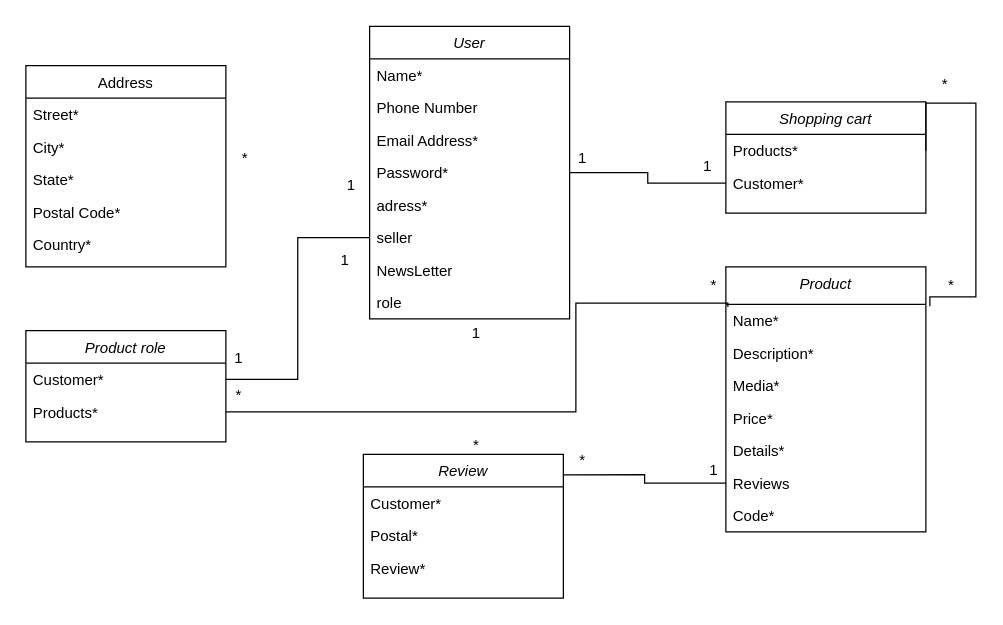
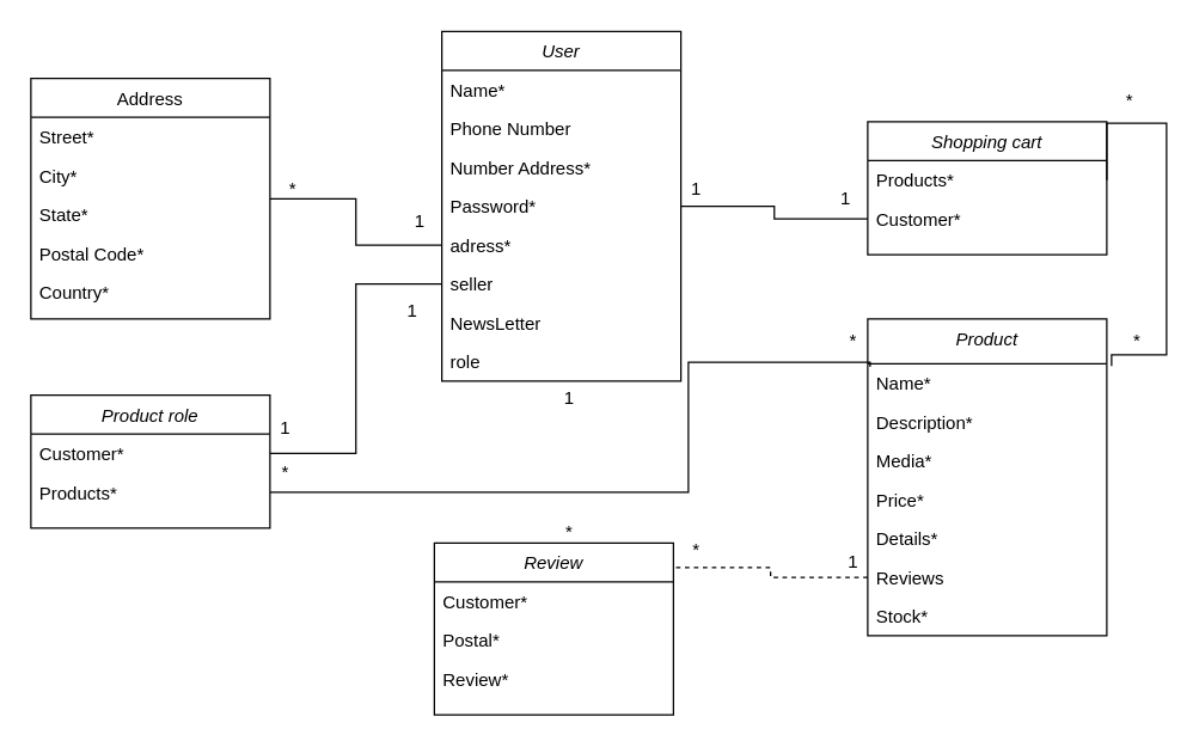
- <mxCell id="6" value="Email Address*" style="text;align=left;verticalAlign=top;spacingLeft=4;spacingRight=4;overflow=hidden;rotatable=0;points=[[0,0.5],[1,0.5]];portConstraint=eastwest;rounded=0;shadow=0;html=0;" parent="3" vertex="1"><mxGeometry y="78" width="160" height="26" as="geometry" /></mxCell>
+ <mxCell id="6" value="Number Address*" style="text;align=left;verticalAlign=top;spacingLeft=4;spacingRight=4;overflow=hidden;rotatable=0;points=[[0,0.5],[1,0.5]];portConstraint=eastwest;rounded=0;shadow=0;html=0;" parent="3" vertex="1"><mxGeometry y="78" width="160" height="26" as="geometry" /></mxCell>
+ <mxCell id="33" style="edgeStyle=orthogonalEdgeStyle;rounded=0;orthogonalLoop=1;jettySize=auto;html=1;exitX=0;exitY=0.5;exitDx=0;exitDy=0;endArrow=none;endFill=0;" parent="1" source="8" target="27" edge="1"><mxGeometry relative="1" as="geometry" /></mxCell>
- <mxCell id="40" style="edgeStyle=orthogonalEdgeStyle;rounded=0;orthogonalLoop=1;jettySize=auto;html=1;exitX=0;exitY=0.5;exitDx=0;exitDy=0;entryX=0.997;entryY=0.142;entryDx=0;entryDy=0;entryPerimeter=0;endArrow=none;endFill=0;" parent="1" source="21" target="23" edge="1"><mxGeometry relative="1" as="geometry" /></mxCell>
+ <mxCell id="40" style="edgeStyle=orthogonalEdgeStyle;rounded=0;orthogonalLoop=1;jettySize=auto;html=1;exitX=0;exitY=0.5;exitDx=0;exitDy=0;entryX=0.997;entryY=0.142;entryDx=0;entryDy=0;entryPerimeter=0;endArrow=none;endFill=0;dashed=1;" parent="1" source="21" target="23" edge="1"><mxGeometry relative="1" as="geometry" /></mxCell>
- <mxCell id="22" value="Code*" style="text;align=left;verticalAlign=top;spacingLeft=4;spacingRight=4;overflow=hidden;rotatable=0;points=[[0,0.5],[1,0.5]];portConstraint=eastwest;rounded=0;shadow=0;html=0;" parent="15" vertex="1"><mxGeometry y="186" width="160" height="26" as="geometry" /></mxCell>
+ <mxCell id="22" value="Stock*" style="text;align=left;verticalAlign=top;spacingLeft=4;spacingRight=4;overflow=hidden;rotatable=0;points=[[0,0.5],[1,0.5]];portConstraint=eastwest;rounded=0;shadow=0;html=0;" parent="15" vertex="1"><mxGeometry y="186" width="160" height="26" as="geometry" /></mxCell>
